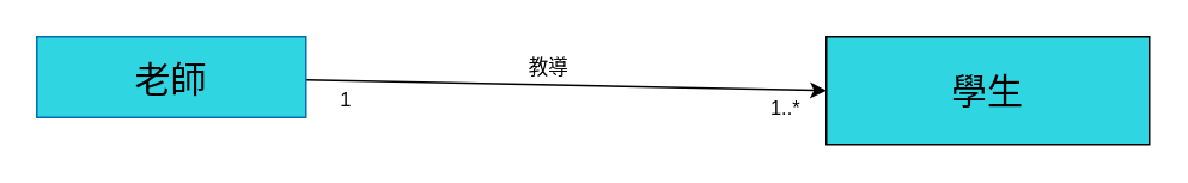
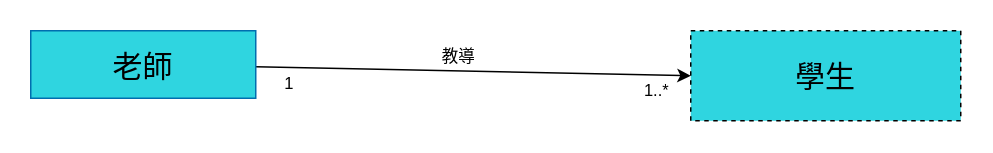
- <mxCell id="7" value="&lt;font color=&quot;#000000&quot;&gt;&lt;span style=&quot;font-size: 20px;&quot;&gt;學生&lt;/span&gt;&lt;/font&gt;" style="rounded=0;whiteSpace=wrap;html=1;fillColor=#2fd5e0;shadow=0;strokeWidth=1;strokeColor=#000000;" vertex="1" parent="1"><mxGeometry x="460" y="20" width="180" height="60" as="geometry" /></mxCell>
+ <mxCell id="7" value="&lt;font color=&quot;#000000&quot;&gt;&lt;span style=&quot;font-size: 20px;&quot;&gt;學生&lt;/span&gt;&lt;/font&gt;" style="rounded=0;whiteSpace=wrap;html=1;fillColor=#2fd5e0;shadow=0;strokeWidth=1;strokeColor=#000000;dashed=1;" vertex="1" parent="1"><mxGeometry x="460" y="20" width="180" height="60" as="geometry" /></mxCell>
